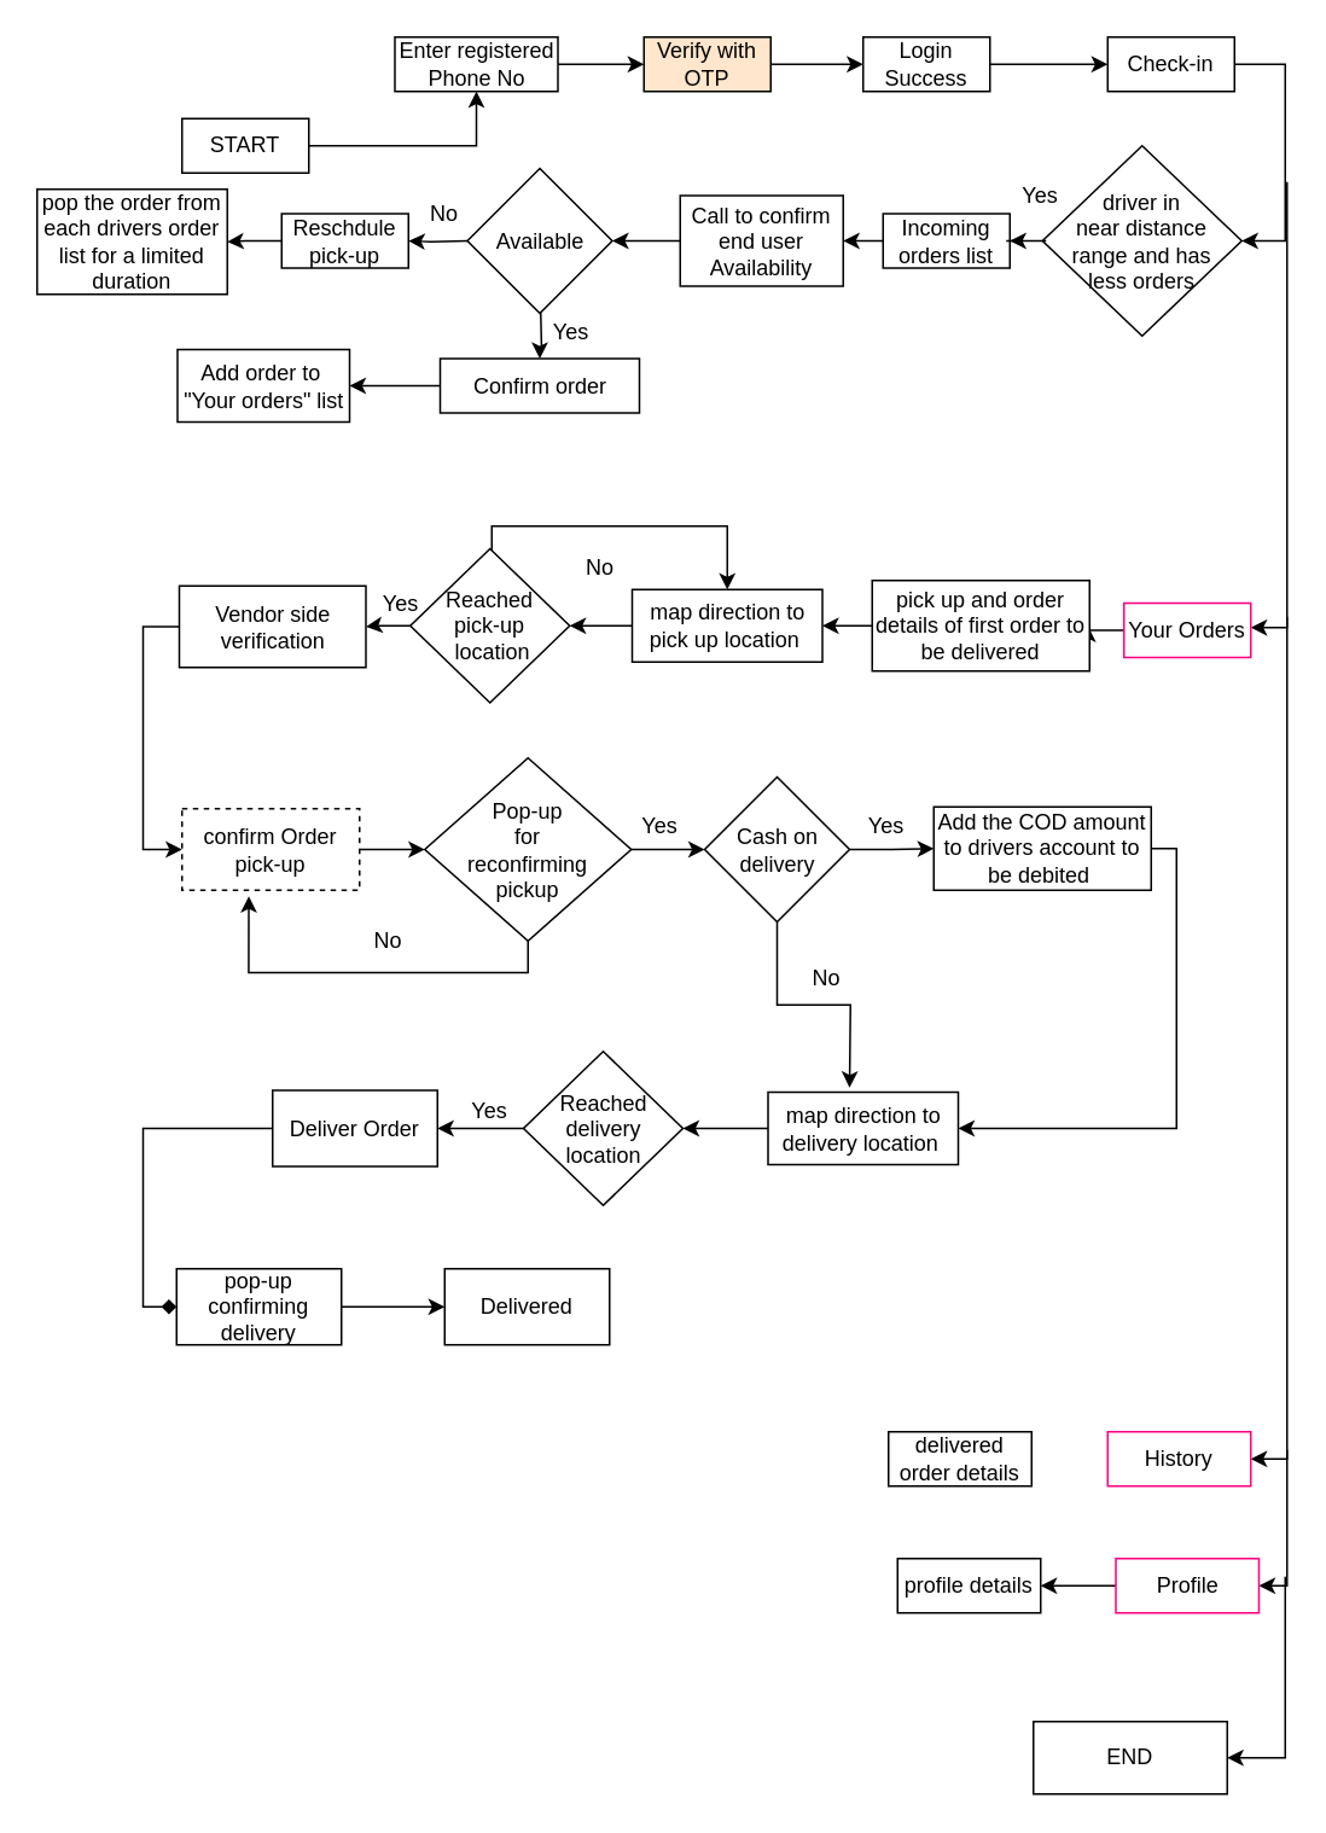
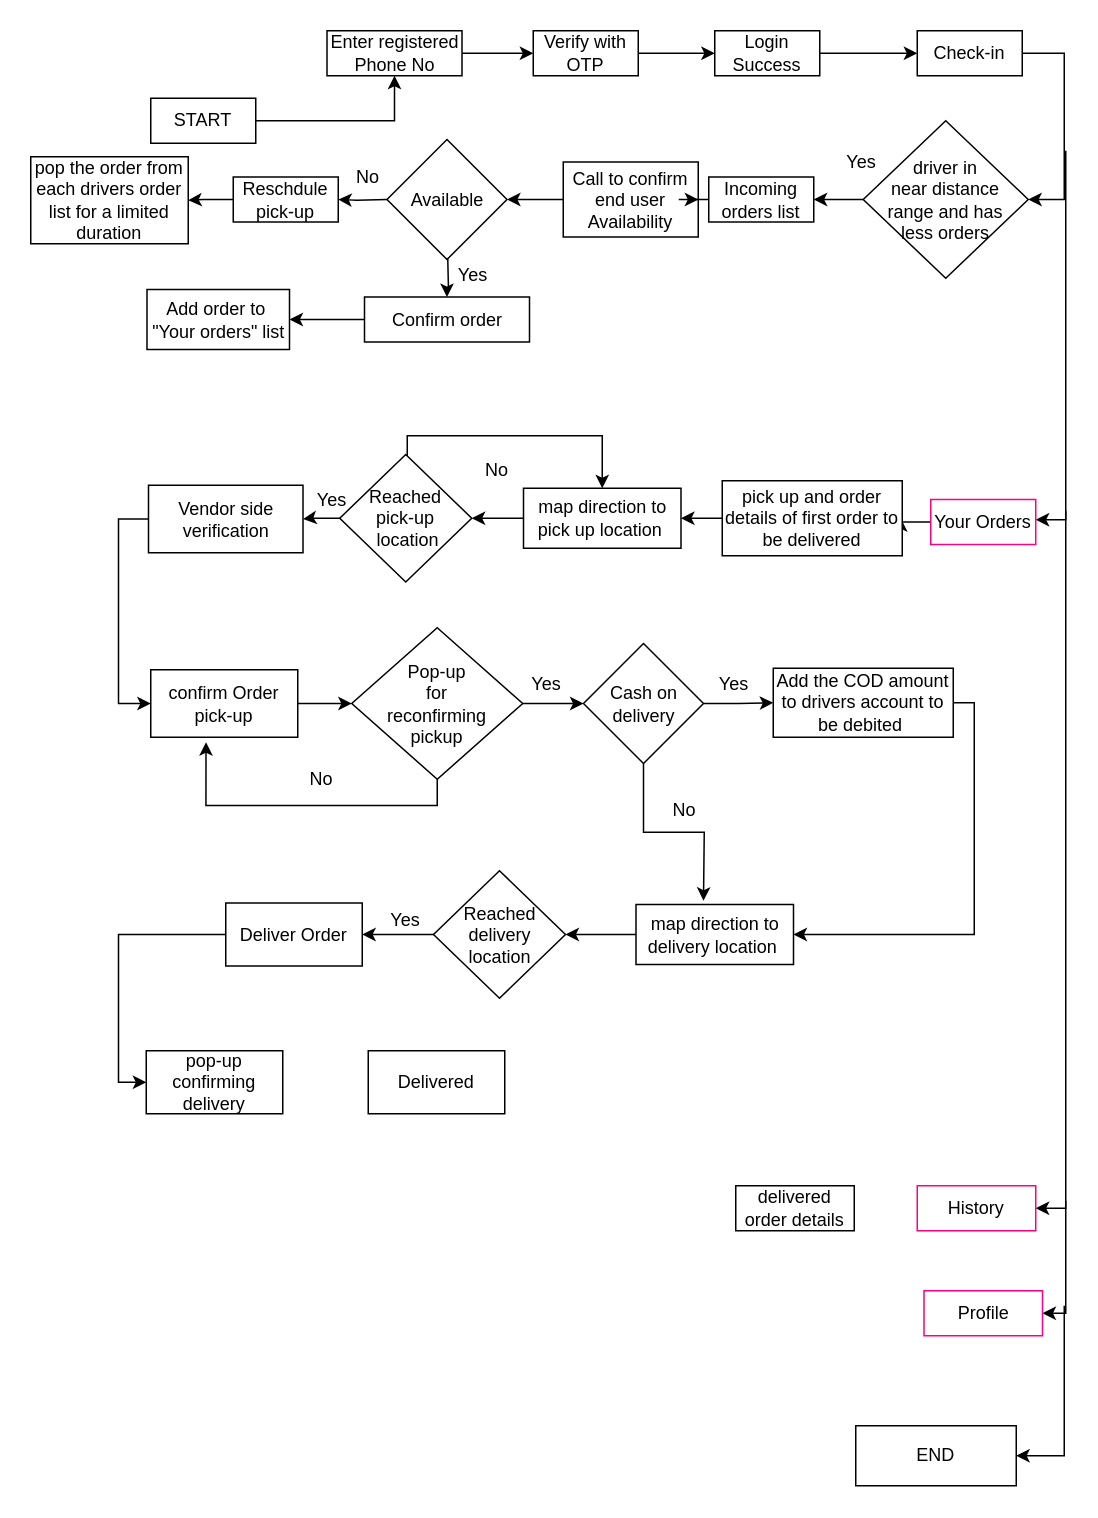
- <mxCell id="7" value="Verify with OTP" style="rounded=0;whiteSpace=wrap;html=1;fillColor=#ffe6cc;" parent="1" vertex="1"><mxGeometry x="355" y="20" width="70" height="30" as="geometry" /></mxCell>
+ <mxCell id="7" value="Verify with OTP" style="rounded=0;whiteSpace=wrap;html=1;" parent="1" vertex="1"><mxGeometry x="355" y="20" width="70" height="30" as="geometry" /></mxCell>
- <mxCell id="12" value="Incoming orders list" style="rounded=0;whiteSpace=wrap;html=1;" parent="1" vertex="1"><mxGeometry x="487" y="117.5" width="70" height="30" as="geometry" /></mxCell>
+ <mxCell id="12" value="Incoming orders list" style="rounded=0;whiteSpace=wrap;html=1;" parent="1" vertex="1"><mxGeometry x="472" y="117.5" width="70" height="30" as="geometry" /></mxCell>
- <mxCell id="40" value="confirm Order pick-up&lt;br&gt;" style="rounded=0;whiteSpace=wrap;html=1;strokeColor=#000000;fillColor=none;dashed=1;" parent="1" vertex="1"><mxGeometry x="100" y="446" width="98" height="45" as="geometry" /></mxCell>
+ <mxCell id="40" value="confirm Order pick-up&lt;br&gt;" style="rounded=0;whiteSpace=wrap;html=1;strokeColor=#000000;fillColor=none;" parent="1" vertex="1"><mxGeometry x="100" y="446" width="98" height="45" as="geometry" /></mxCell>
- <mxCell id="55" value="" style="edgeStyle=orthogonalEdgeStyle;rounded=0;orthogonalLoop=1;jettySize=auto;html=1;endArrow=diamond;" parent="1" source="56" target="58" edge="1"><mxGeometry relative="1" as="geometry"><Array as="points"><mxPoint x="78.5" y="623" /><mxPoint x="78.5" y="721" /></Array></mxGeometry></mxCell>
+ <mxCell id="55" value="" style="edgeStyle=orthogonalEdgeStyle;rounded=0;orthogonalLoop=1;jettySize=auto;html=1;" parent="1" source="56" target="58" edge="1"><mxGeometry relative="1" as="geometry"><Array as="points"><mxPoint x="78.5" y="623" /><mxPoint x="78.5" y="721" /></Array></mxGeometry></mxCell>
- <mxCell id="57" value="" style="edgeStyle=orthogonalEdgeStyle;rounded=0;orthogonalLoop=1;jettySize=auto;html=1;entryX=0;entryY=0.5;entryDx=0;entryDy=0;" parent="1" source="58" target="59" edge="1"><mxGeometry relative="1" as="geometry"><mxPoint x="237.5" y="720.941" as="targetPoint" /></mxGeometry></mxCell>
- <mxCell id="73" value="profile details" style="rounded=0;whiteSpace=wrap;html=1;strokeColor=#000000;fillColor=none;" parent="1" vertex="1"><mxGeometry x="495" y="860" width="79" height="30" as="geometry" /></mxCell>
- <mxCell id="71" value="" style="edgeStyle=orthogonalEdgeStyle;rounded=0;orthogonalLoop=1;jettySize=auto;html=1;" parent="1" source="72" target="73" edge="1"><mxGeometry relative="1" as="geometry" /></mxCell>
